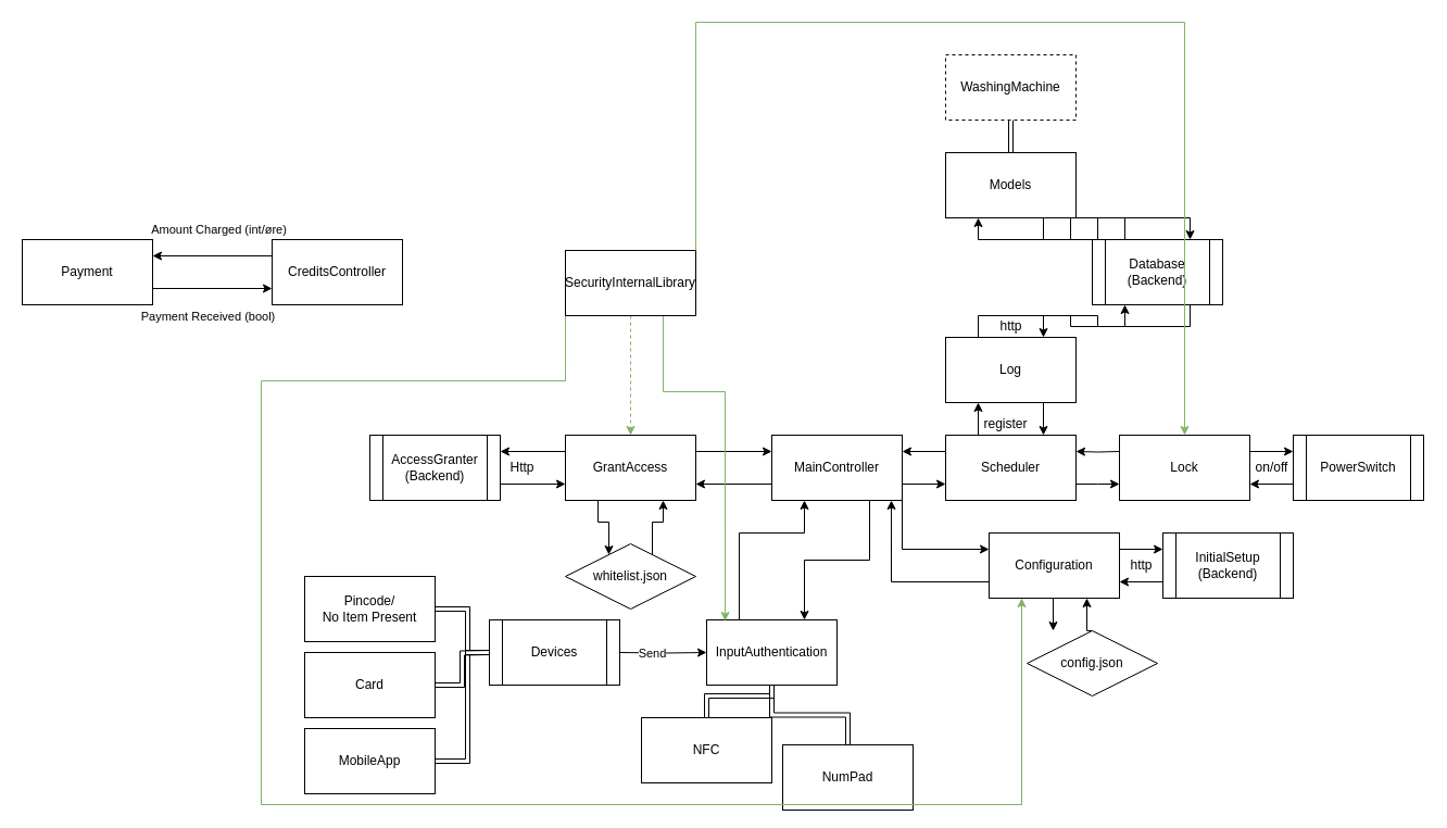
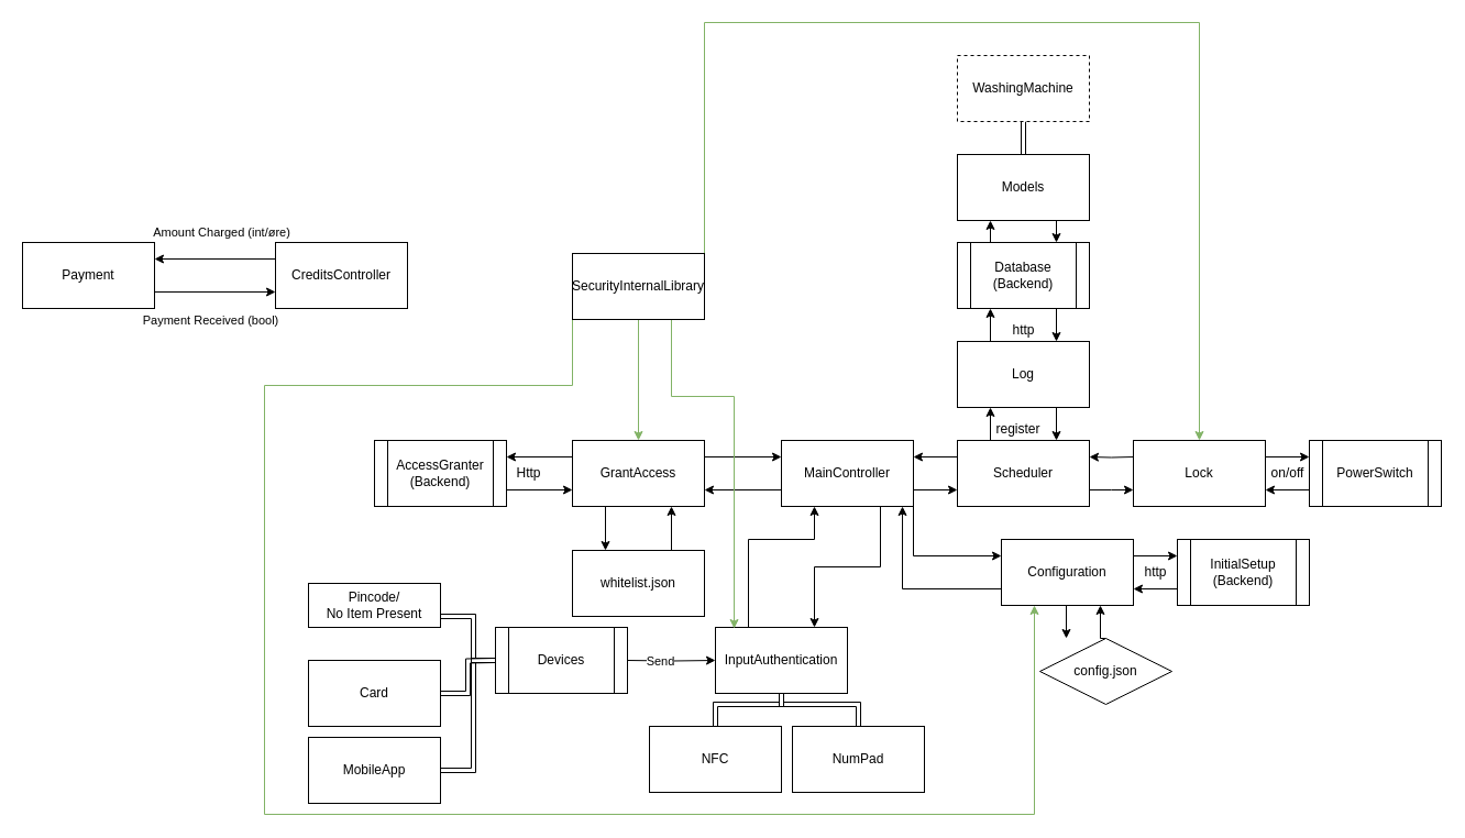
- <mxCell id="41" value="Database (Backend)" style="shape=process;whiteSpace=wrap;html=1;backgroundOutline=1;" vertex="1" parent="1"><mxGeometry x="1005" y="220" width="120" height="60" as="geometry" /></mxCell>
+ <mxCell id="41" value="Database (Backend)" style="shape=process;whiteSpace=wrap;html=1;backgroundOutline=1;" vertex="1" parent="1"><mxGeometry x="870" y="220" width="120" height="60" as="geometry" /></mxCell>
- <mxCell id="57" style="edgeStyle=orthogonalEdgeStyle;rounded=0;orthogonalLoop=1;jettySize=auto;html=1;exitX=0.5;exitY=1;exitDx=0;exitDy=0;entryX=0.5;entryY=0;entryDx=0;entryDy=0;fillColor=#d5e8d4;strokeColor=#82b366;dashed=1;" edge="1" parent="1" source="61" target="35"><mxGeometry relative="1" as="geometry" /></mxCell>
+ <mxCell id="57" style="edgeStyle=orthogonalEdgeStyle;rounded=0;orthogonalLoop=1;jettySize=auto;html=1;exitX=0.5;exitY=1;exitDx=0;exitDy=0;entryX=0.5;entryY=0;entryDx=0;entryDy=0;fillColor=#d5e8d4;strokeColor=#82b366;" edge="1" parent="1" source="61" target="35"><mxGeometry relative="1" as="geometry" /></mxCell>
- <mxCell id="72" value="whitelist.json" style="rhombus;whiteSpace=wrap;html=1;" vertex="1" parent="1"><mxGeometry x="520" y="500" width="120" height="60" as="geometry" /></mxCell>
+ <mxCell id="72" value="whitelist.json" style="rounded=0;whiteSpace=wrap;html=1;" vertex="1" parent="1"><mxGeometry x="520" y="500" width="120" height="60" as="geometry" /></mxCell>
- <mxCell id="20" value="Pincode/&lt;br&gt;No Item Present" style="rounded=0;whiteSpace=wrap;html=1;" vertex="1" parent="1"><mxGeometry x="280" y="530" width="120" height="60" as="geometry" /></mxCell>
+ <mxCell id="20" value="Pincode/&lt;br&gt;No Item Present" style="rounded=0;whiteSpace=wrap;html=1;" vertex="1" parent="1"><mxGeometry x="280" y="530" width="120" height="40" as="geometry" /></mxCell>
- <mxCell id="26" value="NumPad" style="rounded=0;whiteSpace=wrap;html=1;" vertex="1" parent="1"><mxGeometry x="720" y="685" width="120" height="60" as="geometry" /></mxCell>
+ <mxCell id="26" value="NumPad" style="rounded=0;whiteSpace=wrap;html=1;" vertex="1" parent="1"><mxGeometry x="720" y="660" width="120" height="60" as="geometry" /></mxCell>
